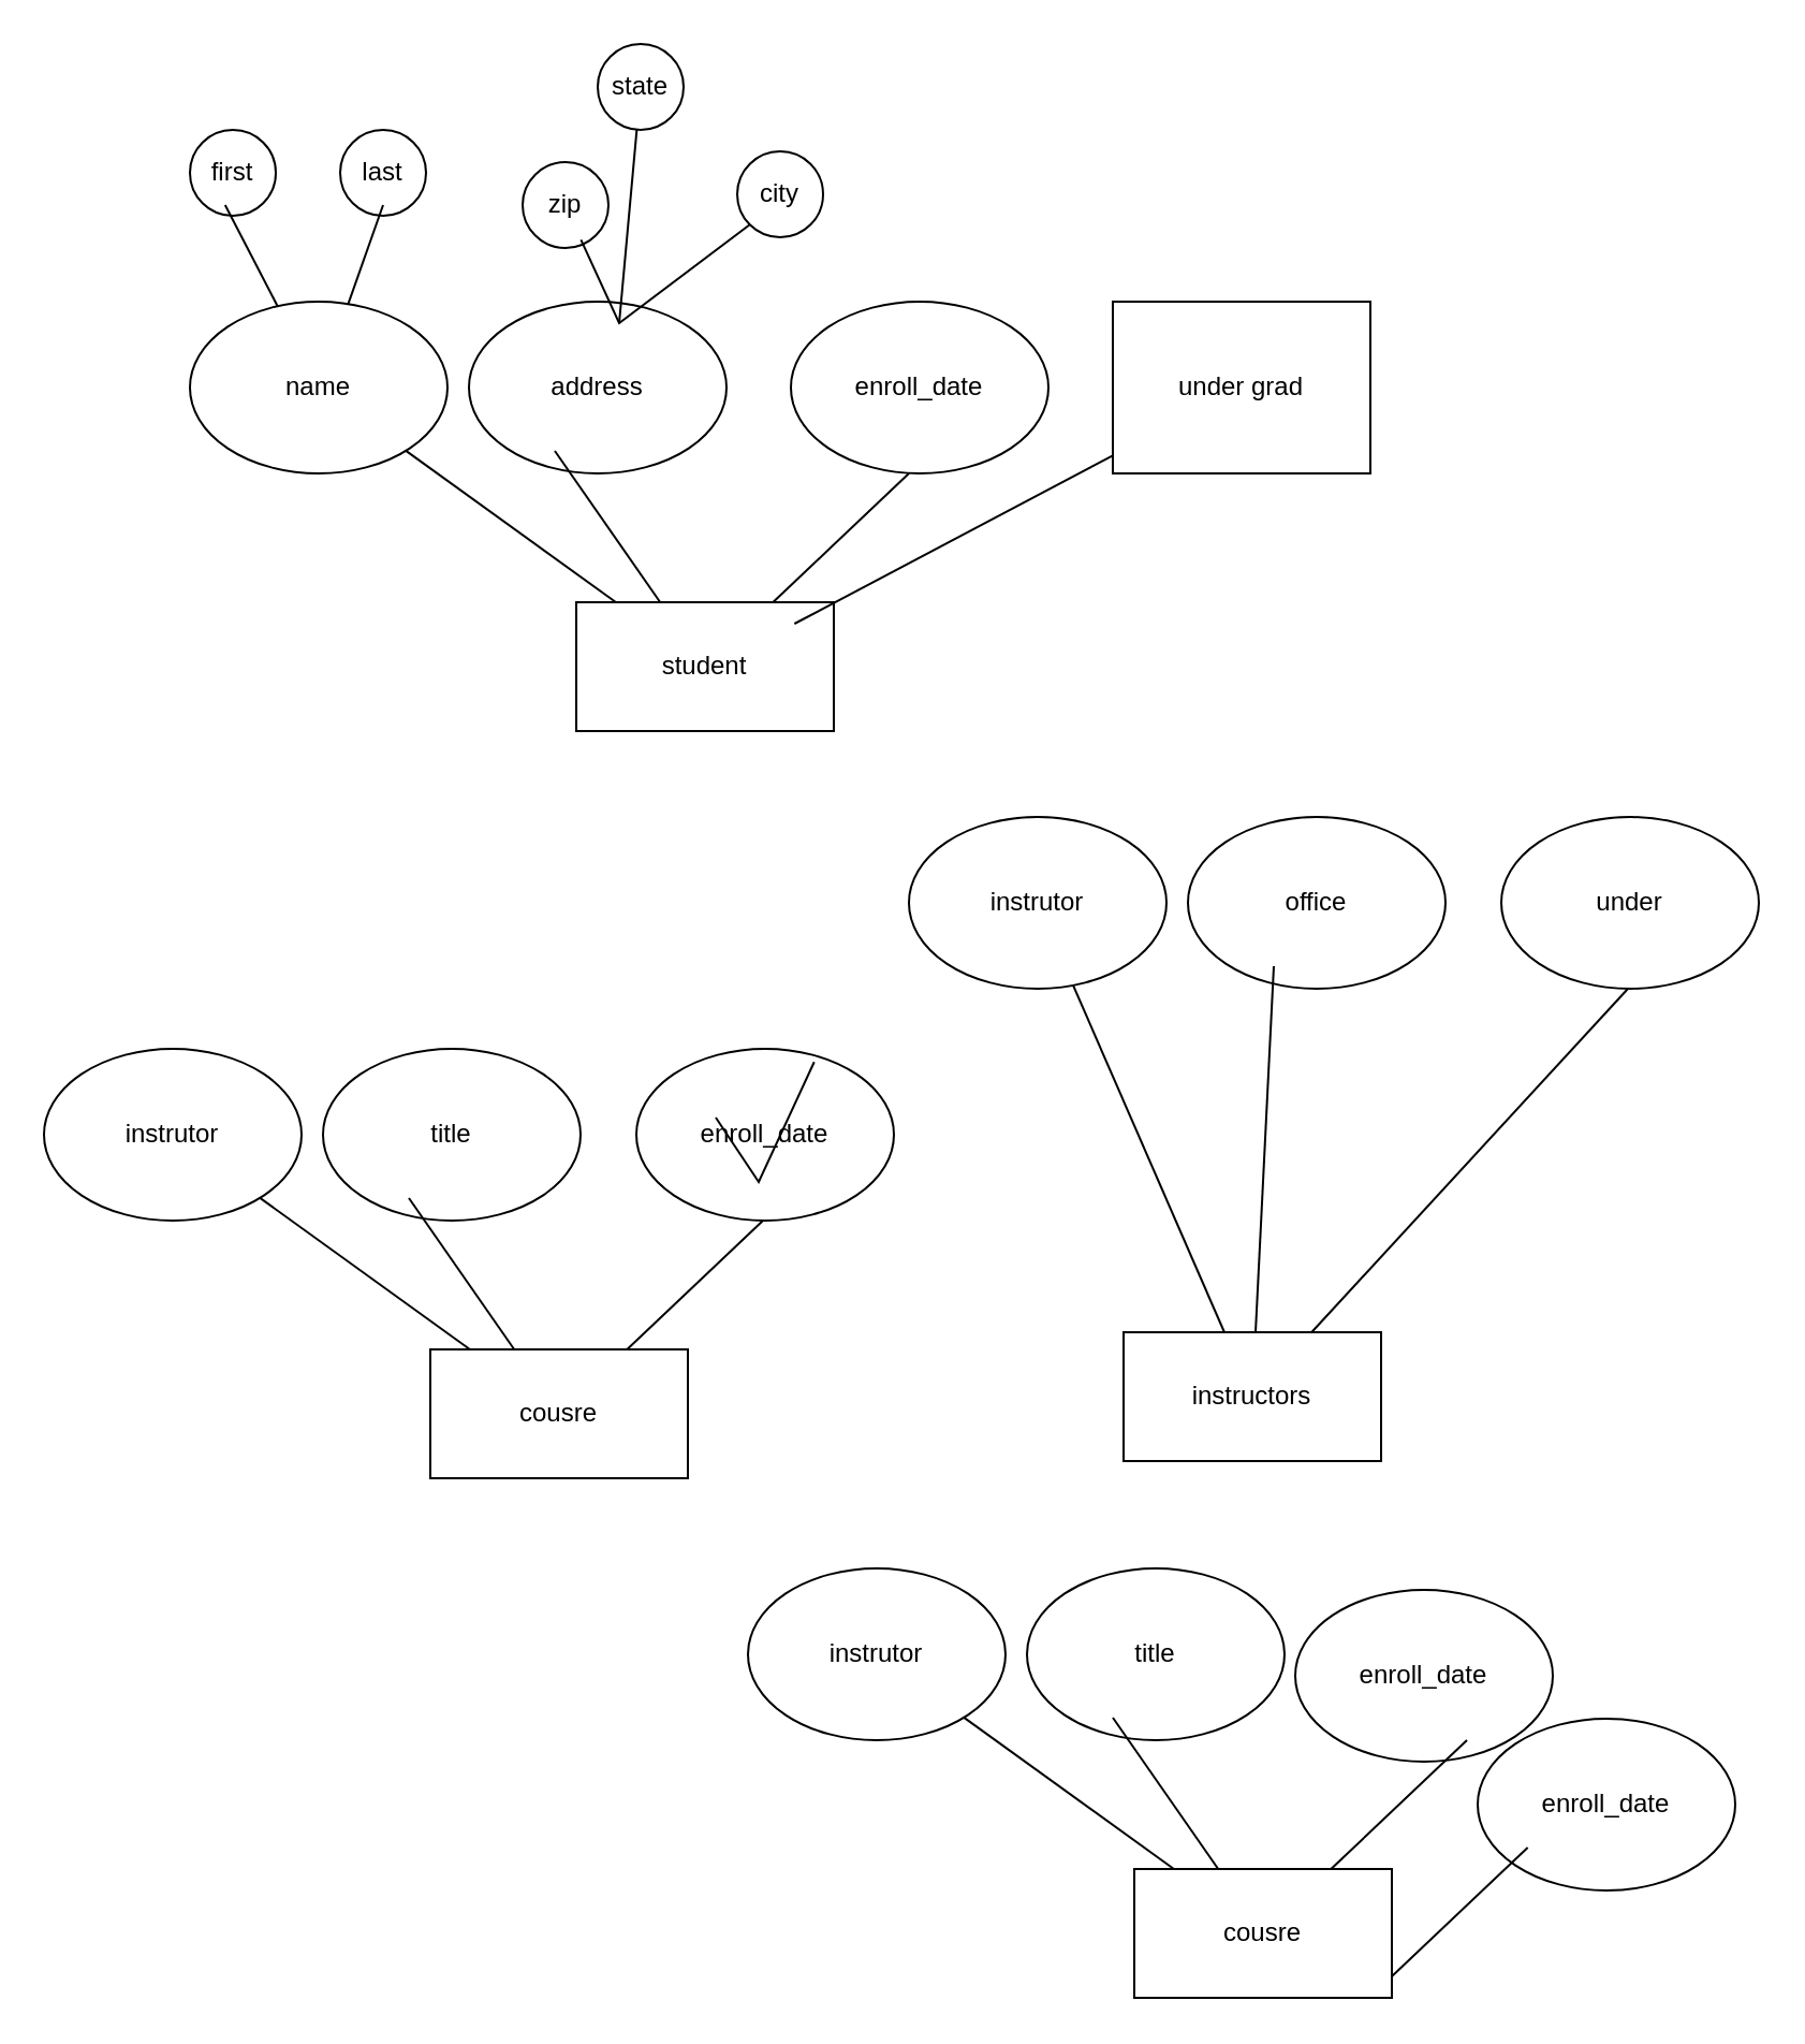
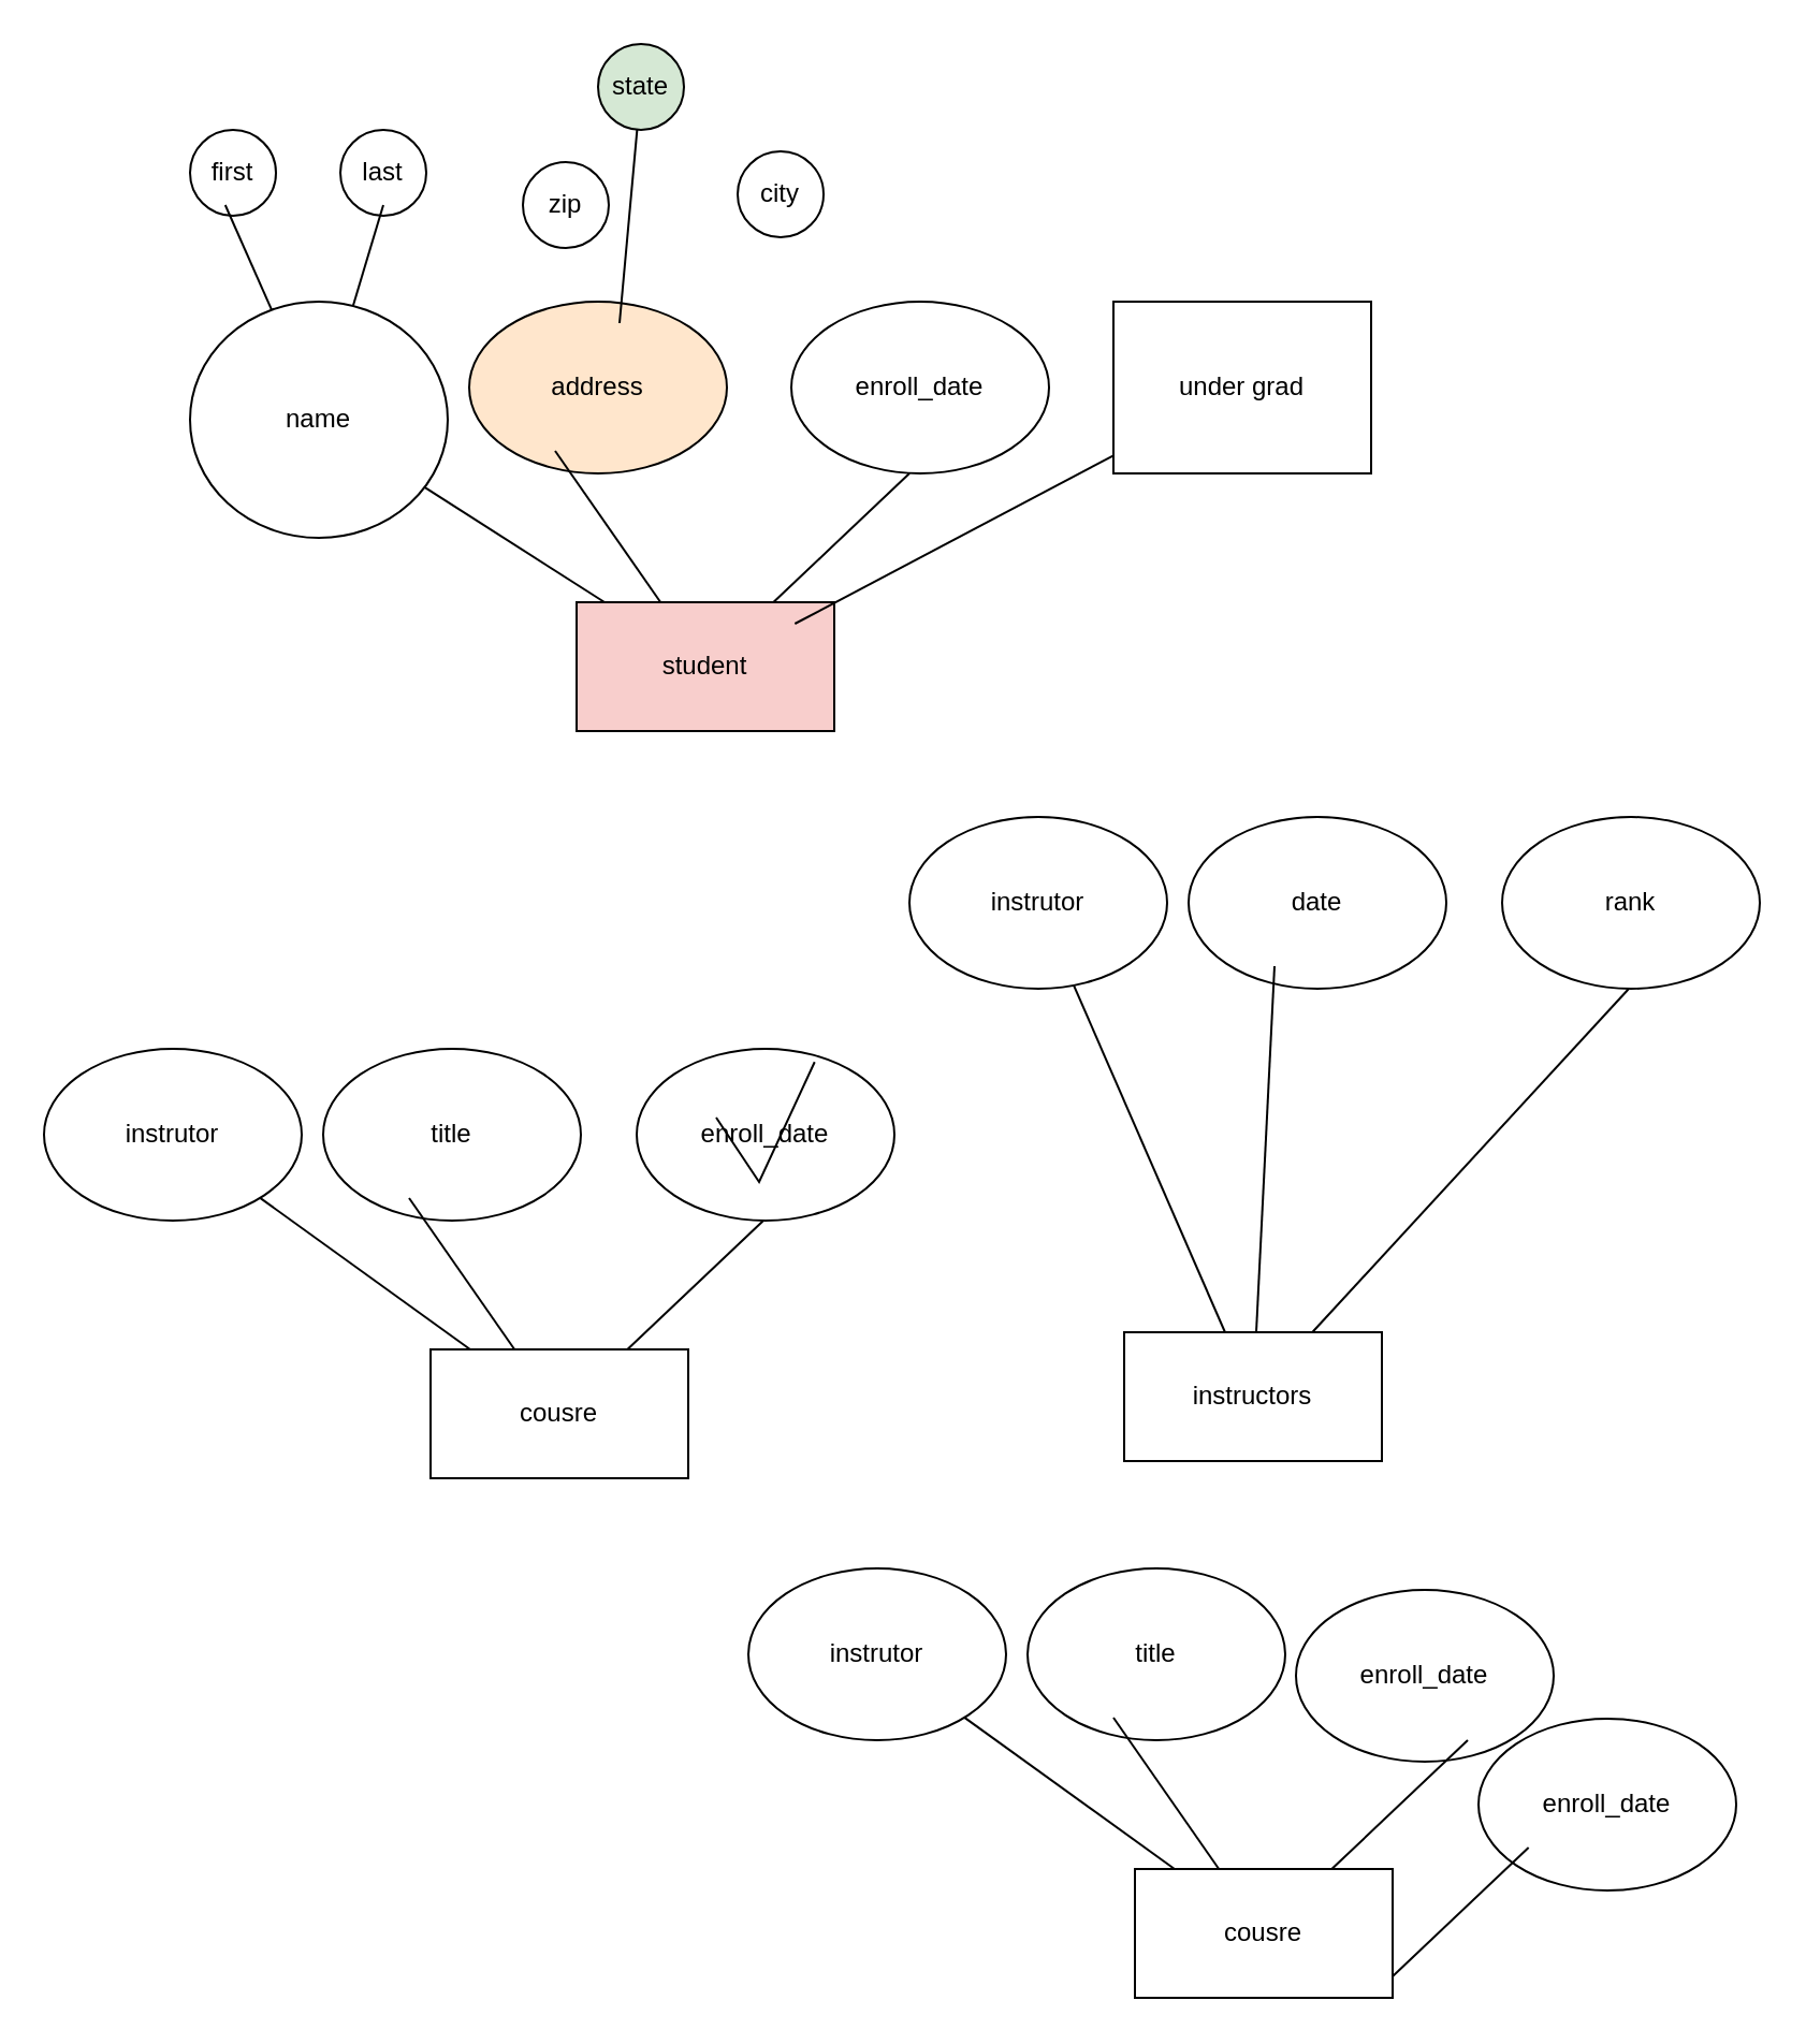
- <mxCell id="9" value="state" style="ellipse;whiteSpace=wrap;html=1;" vertex="1" parent="1"><mxGeometry x="278" y="20" width="40" height="40" as="geometry" /></mxCell>
+ <mxCell id="9" value="state" style="ellipse;whiteSpace=wrap;html=1;fillColor=#d5e8d4;" vertex="1" parent="1"><mxGeometry x="278" y="20" width="40" height="40" as="geometry" /></mxCell>
- <mxCell id="13" value="" style="endArrow=none;html=1;rounded=0;entryX=0;entryY=1;entryDx=0;entryDy=0;exitX=0.68;exitY=0.905;exitDx=0;exitDy=0;exitPerimeter=0;" edge="1" parent="1" source="10" target="4"><mxGeometry width="50" height="50" relative="1" as="geometry"><mxPoint x="268" y="120" as="sourcePoint" /><mxPoint x="294.4" y="100" as="targetPoint" /><Array as="points"><mxPoint x="288" y="150" /></Array></mxGeometry></mxCell>
- <mxCell id="6" value="name" style="ellipse;whiteSpace=wrap;html=1;" vertex="1" parent="1"><mxGeometry x="88" y="140" width="120" height="80" as="geometry" /></mxCell>
+ <mxCell id="6" value="name" style="ellipse;whiteSpace=wrap;html=1;" vertex="1" parent="1"><mxGeometry x="88" y="140" width="120" height="110" as="geometry" /></mxCell>
- <mxCell id="3" value="address" style="ellipse;whiteSpace=wrap;html=1;" vertex="1" parent="1"><mxGeometry x="218" y="140" width="120" height="80" as="geometry" /></mxCell>
+ <mxCell id="3" value="address" style="ellipse;whiteSpace=wrap;html=1;fillColor=#ffe6cc;" vertex="1" parent="1"><mxGeometry x="218" y="140" width="120" height="80" as="geometry" /></mxCell>
- <mxCell id="2" value="student" style="rounded=0;whiteSpace=wrap;html=1;" vertex="1" parent="1"><mxGeometry x="268" y="280" width="120" height="60" as="geometry" /></mxCell>
+ <mxCell id="2" value="student" style="rounded=0;whiteSpace=wrap;html=1;fillColor=#f8cecc;" vertex="1" parent="1"><mxGeometry x="268" y="280" width="120" height="60" as="geometry" /></mxCell>
- <mxCell id="29" value="office" style="ellipse;whiteSpace=wrap;html=1;" vertex="1" parent="1"><mxGeometry x="553" y="380" width="120" height="80" as="geometry" /></mxCell>
+ <mxCell id="29" value="date" style="ellipse;whiteSpace=wrap;html=1;" vertex="1" parent="1"><mxGeometry x="553" y="380" width="120" height="80" as="geometry" /></mxCell>
- <mxCell id="30" value="under" style="ellipse;whiteSpace=wrap;html=1;" vertex="1" parent="1"><mxGeometry x="699" y="380" width="120" height="80" as="geometry" /></mxCell>
+ <mxCell id="30" value="rank" style="ellipse;whiteSpace=wrap;html=1;" vertex="1" parent="1"><mxGeometry x="699" y="380" width="120" height="80" as="geometry" /></mxCell>
